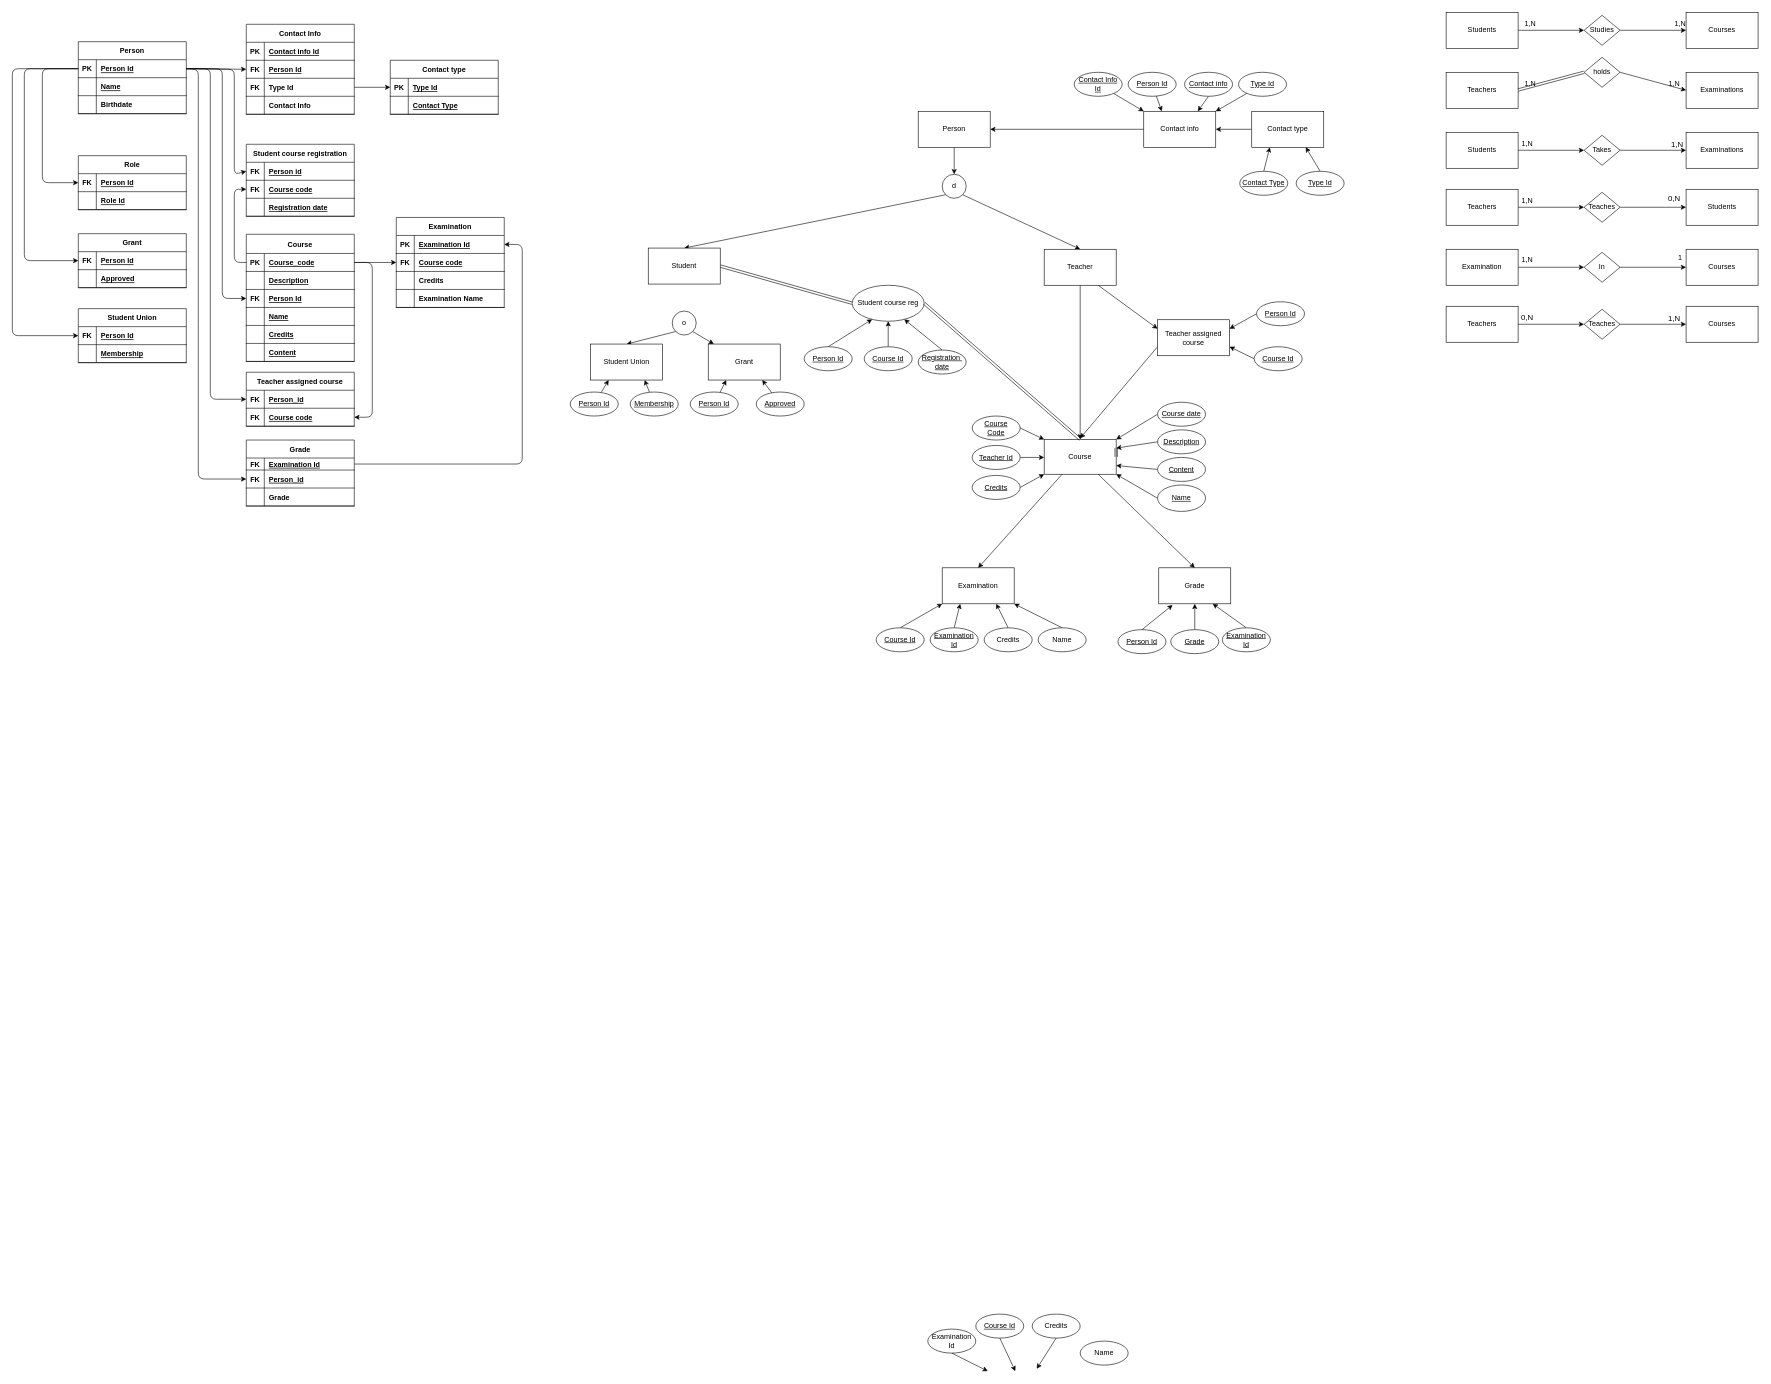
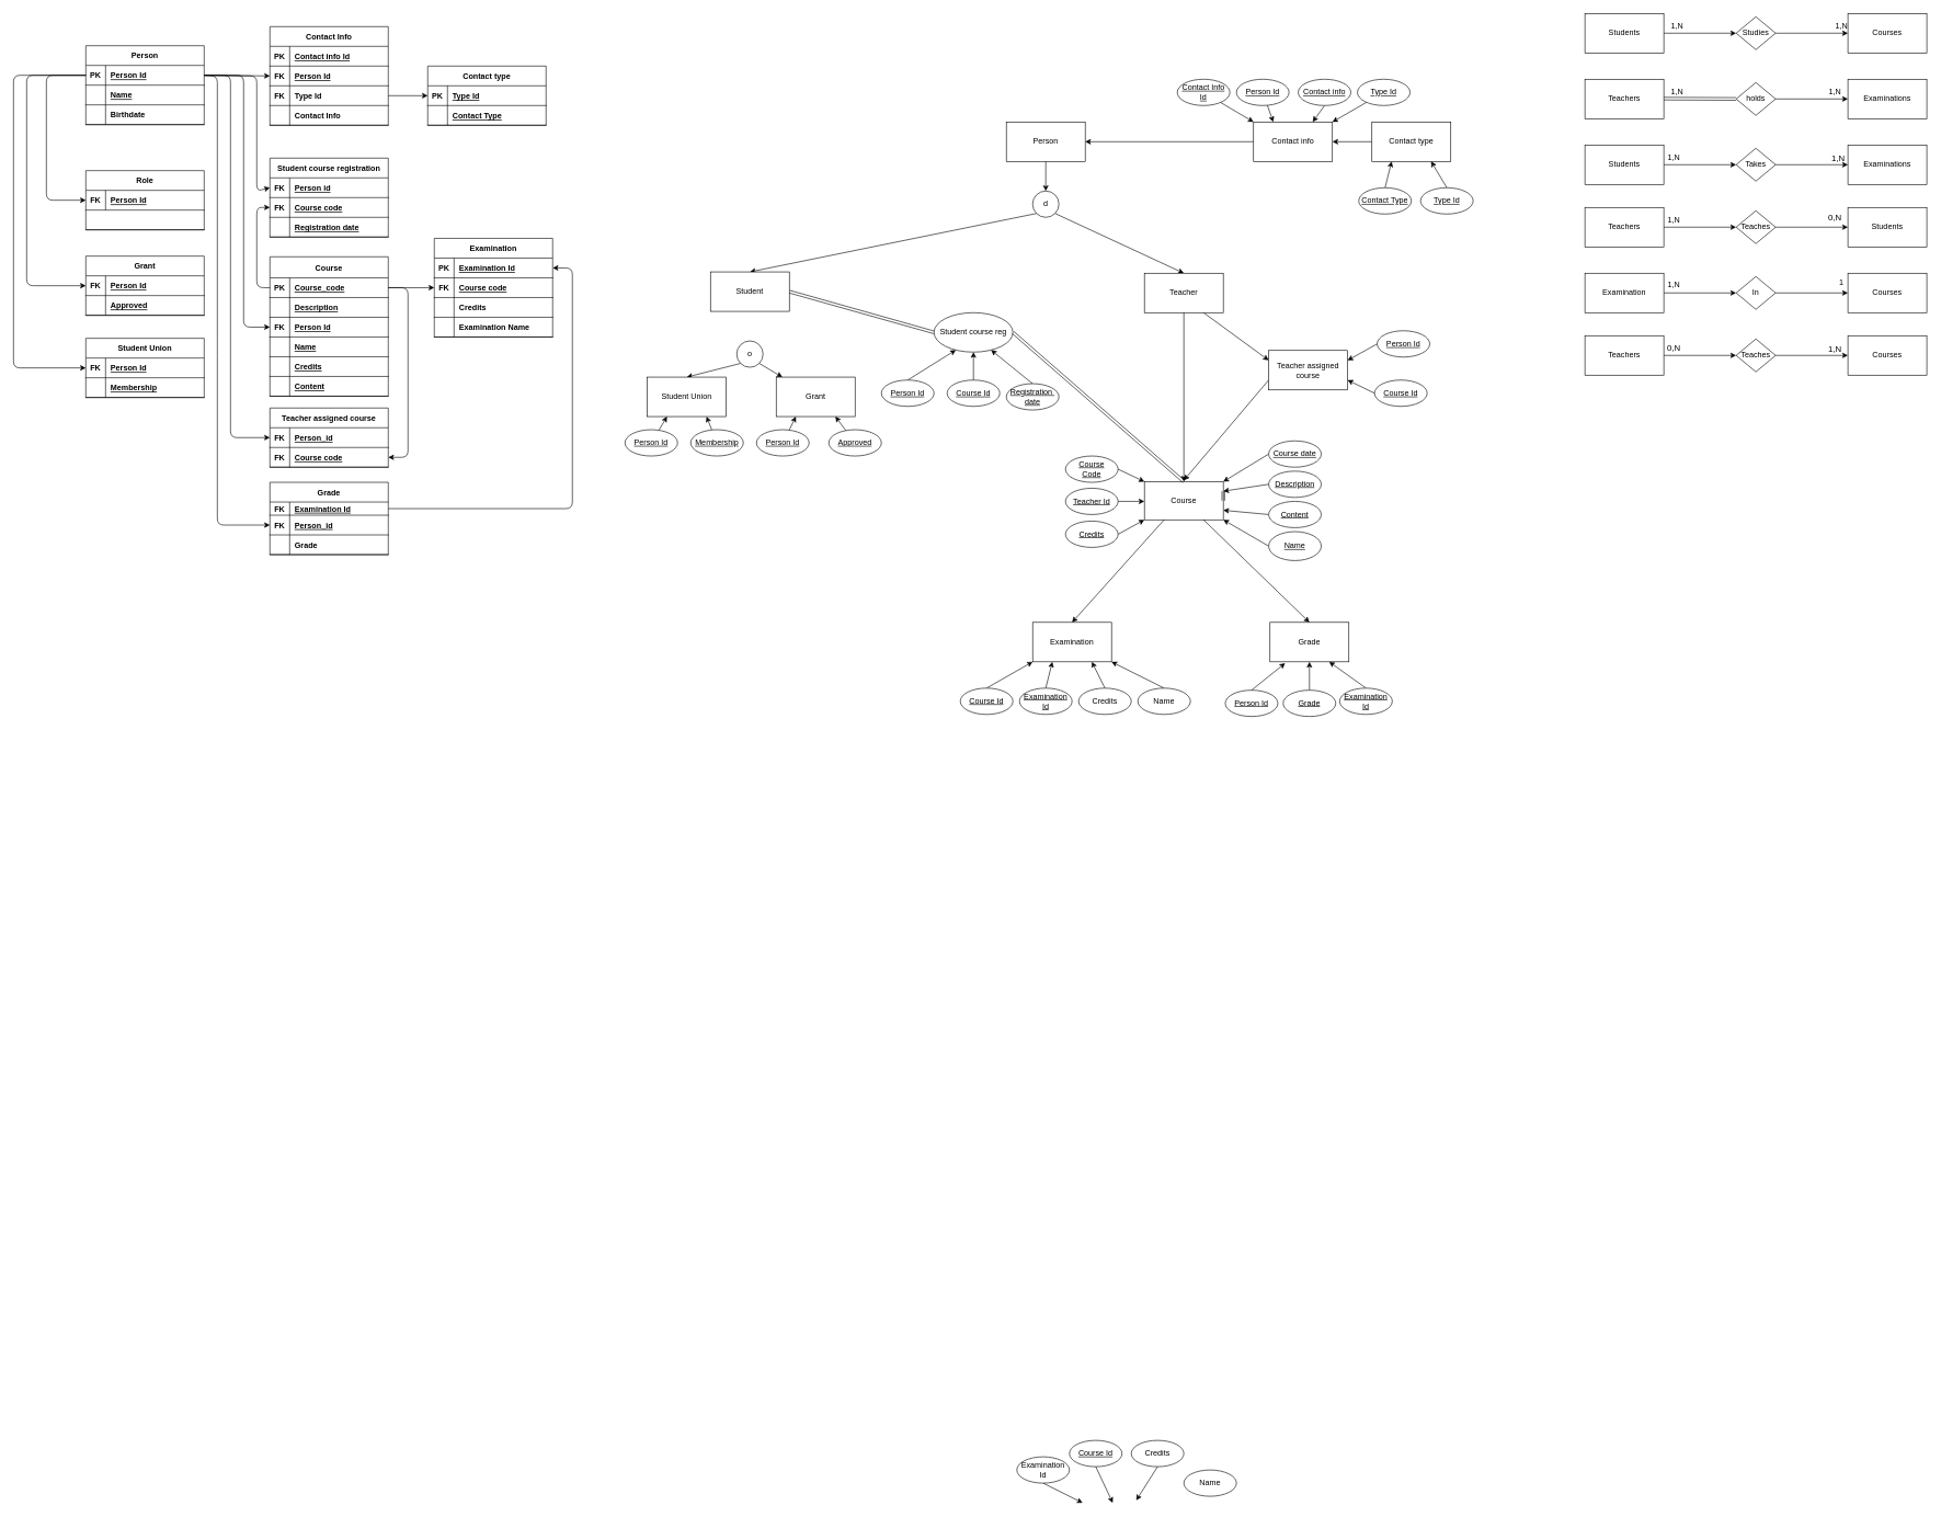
- <mxCell id="28" value="holds" style="rhombus;whiteSpace=wrap;html=1;" parent="1" vertex="1"><mxGeometry x="2640" y="95" width="60" height="50" as="geometry" /></mxCell>
+ <mxCell id="28" value="holds" style="rhombus;whiteSpace=wrap;html=1;" parent="1" vertex="1"><mxGeometry x="2640" y="125" width="60" height="50" as="geometry" /></mxCell>
- <mxCell id="44" value="Role Id" style="shape=partialRectangle;connectable=0;fillColor=none;top=0;left=0;bottom=0;right=0;align=left;spacingLeft=6;fontStyle=5;overflow=hidden;" parent="42" vertex="1"><mxGeometry x="30" width="150" height="30" as="geometry"><mxRectangle width="150" height="30" as="alternateBounds" /></mxGeometry></mxCell>
